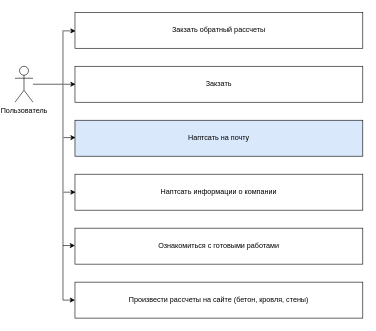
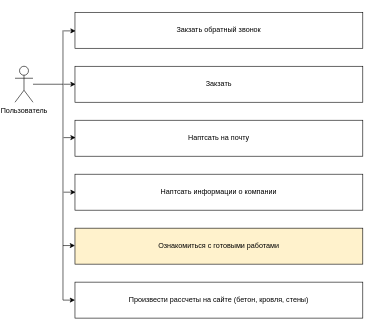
- <mxCell id="3" value="Закзать обратный рассчеты" style="rounded=0;whiteSpace=wrap;html=1;" vertex="1" parent="1"><mxGeometry x="120" y="20" width="480" height="60" as="geometry" /></mxCell>
+ <mxCell id="3" value="Закзать обратный звонок" style="rounded=0;whiteSpace=wrap;html=1;" vertex="1" parent="1"><mxGeometry x="120" y="20" width="480" height="60" as="geometry" /></mxCell>
- <mxCell id="5" value="Наптсать на почту" style="rounded=0;whiteSpace=wrap;html=1;fillColor=#dae8fc;" vertex="1" parent="1"><mxGeometry x="120" y="200" width="480" height="60" as="geometry" /></mxCell>
+ <mxCell id="5" value="Наптсать на почту" style="rounded=0;whiteSpace=wrap;html=1;" vertex="1" parent="1"><mxGeometry x="120" y="200" width="480" height="60" as="geometry" /></mxCell>
- <mxCell id="7" value="Ознакомиться с готовыми работами" style="rounded=0;whiteSpace=wrap;html=1;" vertex="1" parent="1"><mxGeometry x="120" y="380" width="480" height="60" as="geometry" /></mxCell>
+ <mxCell id="7" value="Ознакомиться с готовыми работами" style="rounded=0;whiteSpace=wrap;html=1;fillColor=#fff2cc;" vertex="1" parent="1"><mxGeometry x="120" y="380" width="480" height="60" as="geometry" /></mxCell>
